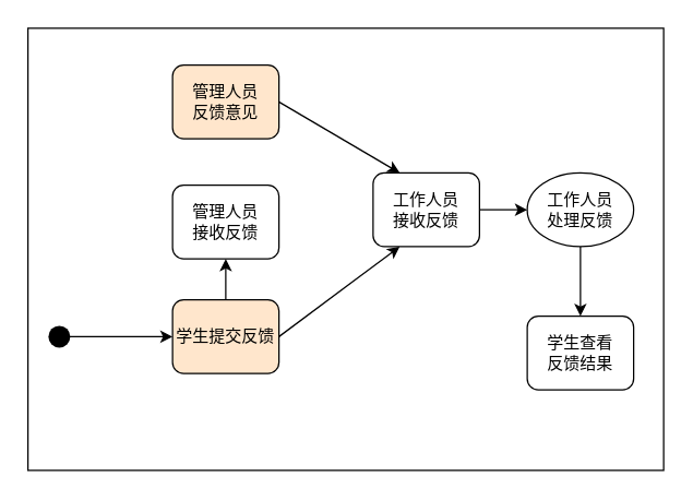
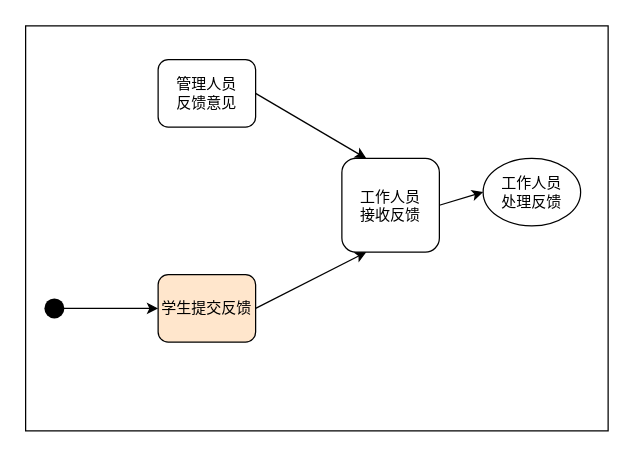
- <mxCell id="11" value="管理人员&lt;br&gt;反馈意见" style="rounded=1;whiteSpace=wrap;html=1;fillColor=#ffe6cc;" vertex="1" parent="1"><mxGeometry x="126" y="47" width="78" height="54" as="geometry" /></mxCell>
+ <mxCell id="11" value="管理人员&lt;br&gt;反馈意见" style="rounded=1;whiteSpace=wrap;html=1;" vertex="1" parent="1"><mxGeometry x="126" y="47" width="78" height="54" as="geometry" /></mxCell>
- <mxCell id="6" value="工作人员&lt;br&gt;接收反馈" style="rounded=1;whiteSpace=wrap;html=1;" vertex="1" parent="1"><mxGeometry x="273" y="126" width="78" height="54" as="geometry" /></mxCell>
+ <mxCell id="6" value="工作人员&lt;br&gt;接收反馈" style="rounded=1;whiteSpace=wrap;html=1;" vertex="1" parent="1"><mxGeometry x="273" y="126" width="78" height="75" as="geometry" /></mxCell>
- <mxCell id="10" value="管理人员&lt;br&gt;接收反馈" style="rounded=1;whiteSpace=wrap;html=1;" vertex="1" parent="1"><mxGeometry x="126" y="135" width="78" height="54" as="geometry" /></mxCell>
- <mxCell id="13" value="" style="endArrow=classic;html=1;rounded=0;exitX=0.5;exitY=1;exitDx=0;exitDy=0;entryX=0.5;entryY=0;entryDx=0;entryDy=0;" edge="1" parent="1" source="8" target="14"><mxGeometry width="50" height="50" relative="1" as="geometry"><mxPoint x="243" y="230" as="sourcePoint" /><mxPoint x="328" y="225" as="targetPoint" /></mxGeometry></mxCell>
- <mxCell id="12" value="" style="endArrow=classic;html=1;rounded=0;exitX=0.5;exitY=0;exitDx=0;exitDy=0;entryX=0.5;entryY=1;entryDx=0;entryDy=0;" edge="1" parent="1" source="3" target="10"><mxGeometry width="50" height="50" relative="1" as="geometry"><mxPoint x="302" y="283" as="sourcePoint" /><mxPoint x="144" y="199" as="targetPoint" /></mxGeometry></mxCell>
- <mxCell id="14" value="学生查看&lt;br&gt;反馈结果" style="rounded=1;whiteSpace=wrap;html=1;" vertex="1" parent="1"><mxGeometry x="386" y="231" width="78" height="54" as="geometry" /></mxCell>
